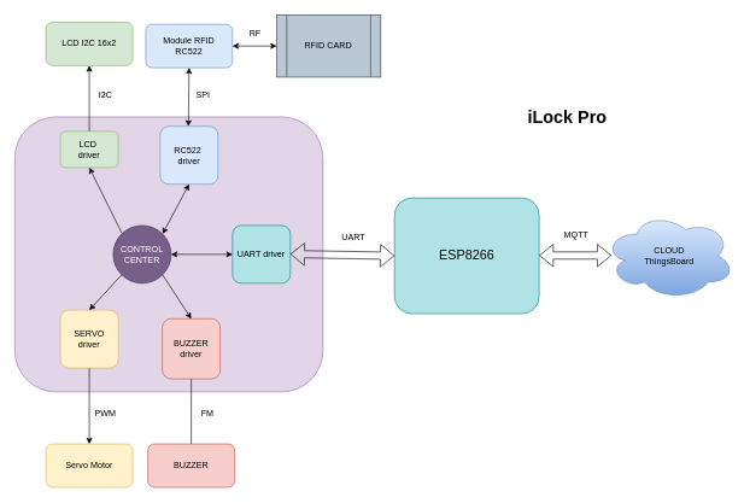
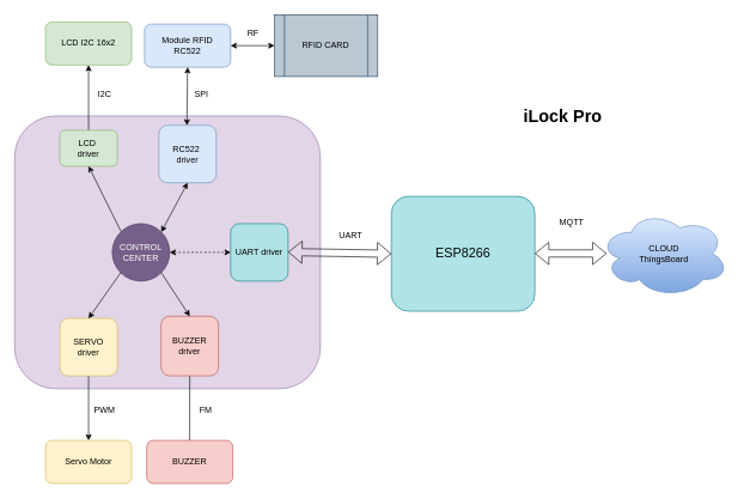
- <mxCell id="27" value="MQTT" style="text;html=1;align=center;verticalAlign=middle;resizable=0;points=[];autosize=1;strokeColor=none;fillColor=none;" parent="1" vertex="1"><mxGeometry x="770" y="311" width="52" height="26" as="geometry" /></mxCell>
+ <mxCell id="27" value="MQTT" style="text;html=1;align=center;verticalAlign=middle;resizable=0;points=[];autosize=1;strokeColor=none;fillColor=none;" parent="1" vertex="1"><mxGeometry x="770" y="296" width="52" height="26" as="geometry" /></mxCell>
- <mxCell id="35" value="" style="endArrow=classic;startArrow=classic;html=1;rounded=0;exitX=1;exitY=0.5;exitDx=0;exitDy=0;entryX=0;entryY=0.5;entryDx=0;entryDy=0;" parent="1" source="21" target="6" edge="1"><mxGeometry width="50" height="50" relative="1" as="geometry"><mxPoint x="527" y="335" as="sourcePoint" /><mxPoint x="577" y="285" as="targetPoint" /></mxGeometry></mxCell>
+ <mxCell id="35" value="" style="endArrow=classic;startArrow=classic;html=1;rounded=0;exitX=1;exitY=0.5;exitDx=0;exitDy=0;entryX=0;entryY=0.5;entryDx=0;entryDy=0;dashed=1;" parent="1" source="21" target="6" edge="1"><mxGeometry width="50" height="50" relative="1" as="geometry"><mxPoint x="527" y="335" as="sourcePoint" /><mxPoint x="577" y="285" as="targetPoint" /></mxGeometry></mxCell>
- <mxCell id="12" value="SERVO&lt;div&gt;driver&lt;/div&gt;" style="rounded=1;whiteSpace=wrap;html=1;fillColor=#fff2cc;strokeColor=#d6b656;" parent="1" vertex="1"><mxGeometry x="83" y="428" width="80" height="80" as="geometry" /></mxCell>
+ <mxCell id="12" value="SERVO&lt;div&gt;driver&lt;/div&gt;" style="rounded=1;whiteSpace=wrap;html=1;fillColor=#fff2cc;strokeColor=#d6b656;" parent="1" vertex="1"><mxGeometry x="83" y="443" width="80" height="80" as="geometry" /></mxCell>
